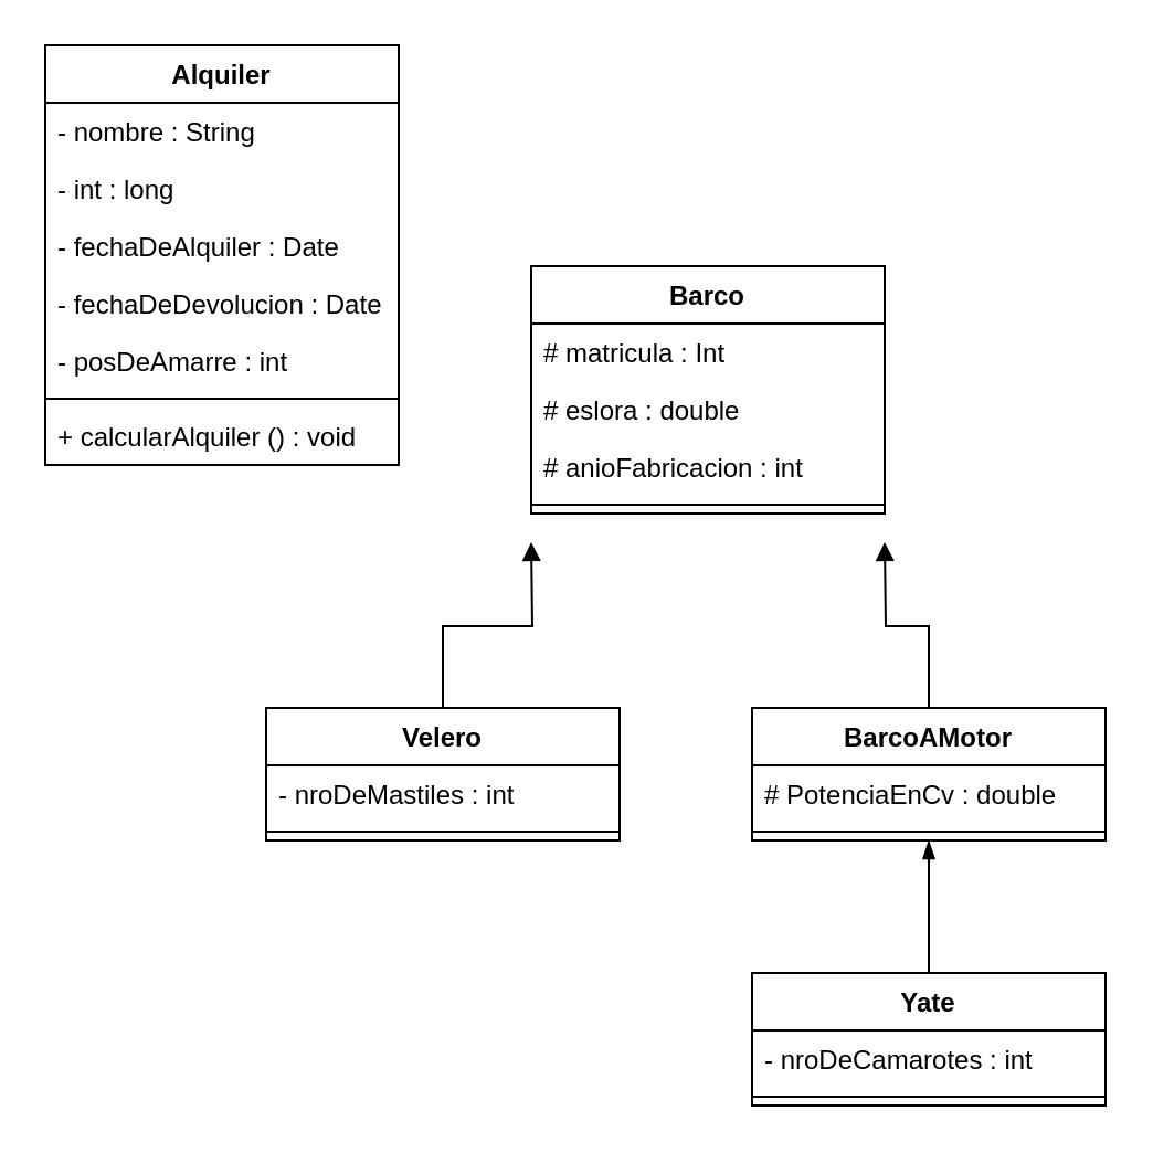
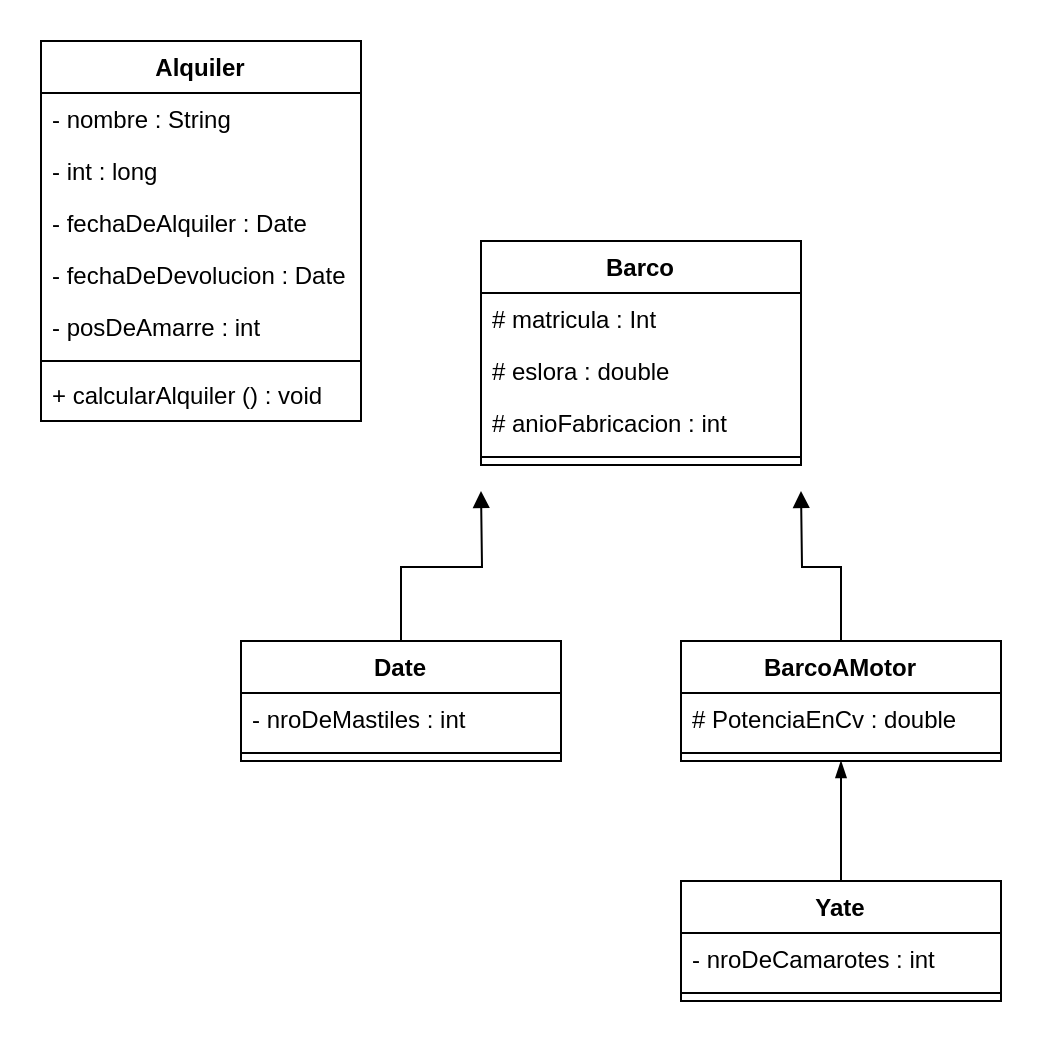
- <mxCell id="16" value="Velero" style="swimlane;fontStyle=1;align=center;verticalAlign=top;childLayout=stackLayout;horizontal=1;startSize=26;horizontalStack=0;resizeParent=1;resizeParentMax=0;resizeLast=0;collapsible=1;marginBottom=0;" vertex="1" parent="1"><mxGeometry x="120" y="320" width="160" height="60" as="geometry" /></mxCell>
+ <mxCell id="16" value="Date" style="swimlane;fontStyle=1;align=center;verticalAlign=top;childLayout=stackLayout;horizontal=1;startSize=26;horizontalStack=0;resizeParent=1;resizeParentMax=0;resizeLast=0;collapsible=1;marginBottom=0;" vertex="1" parent="1"><mxGeometry x="120" y="320" width="160" height="60" as="geometry" /></mxCell>
